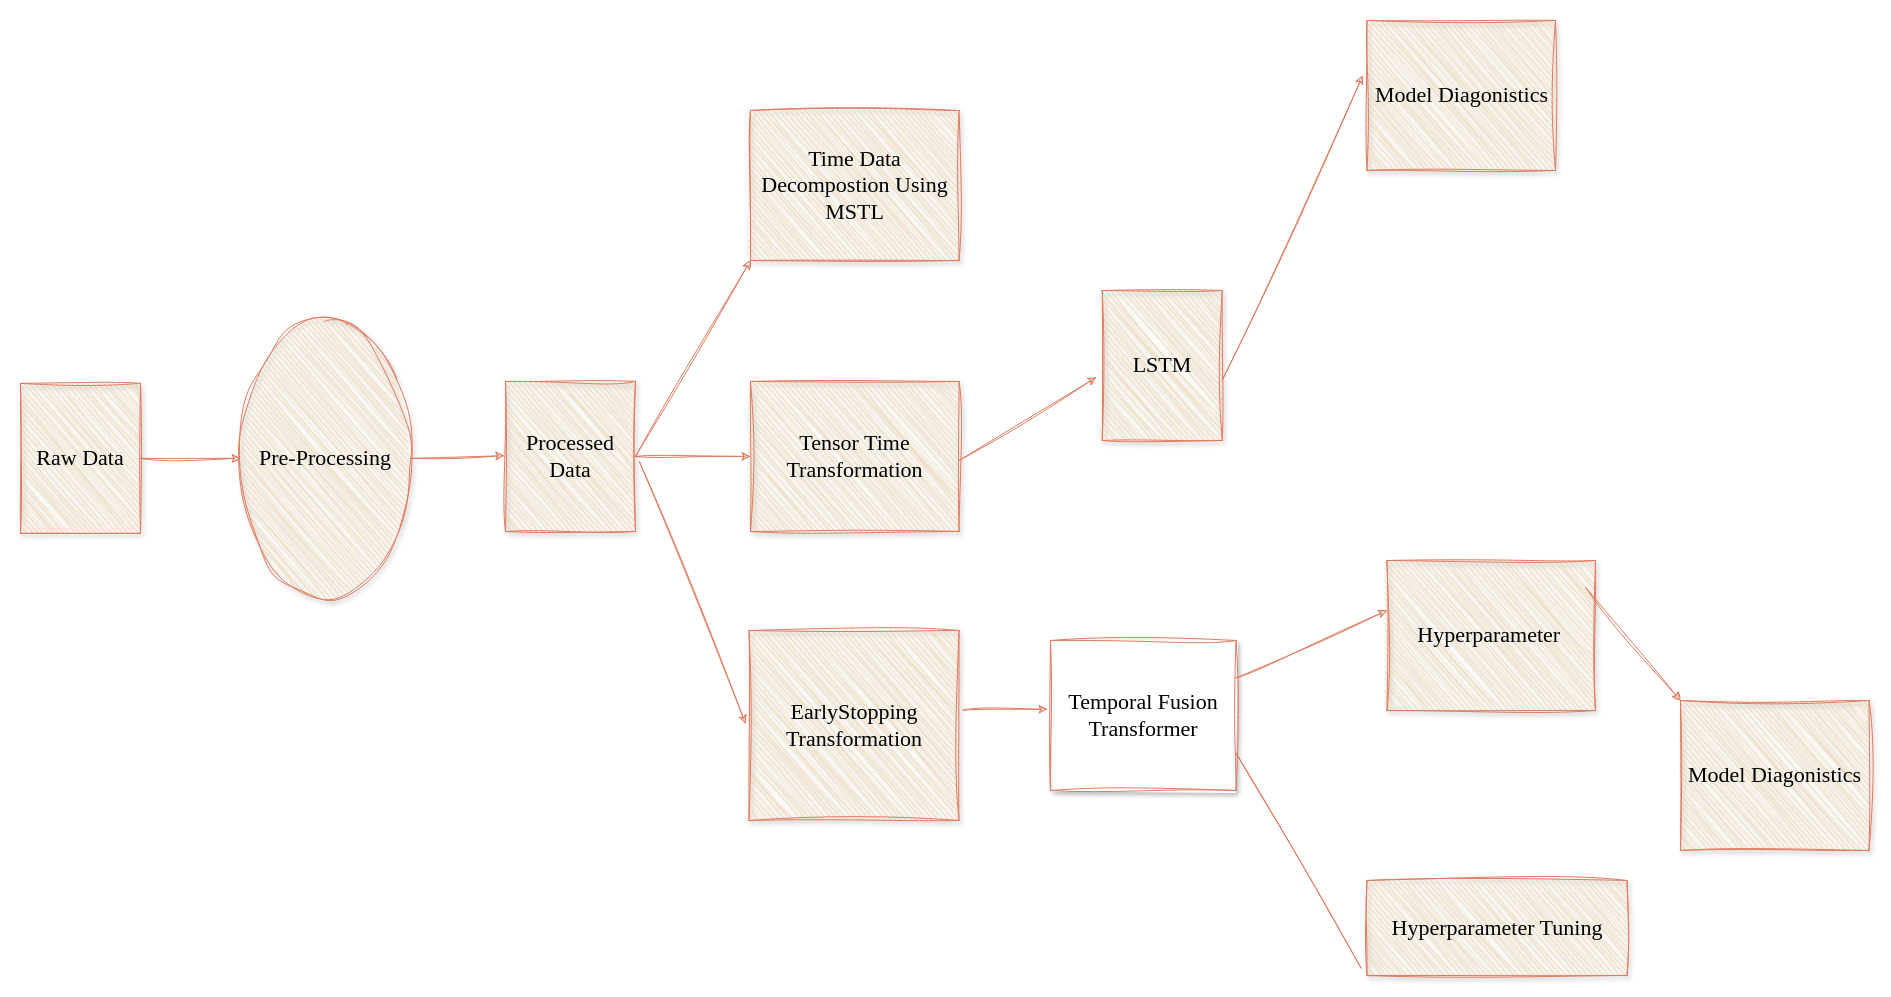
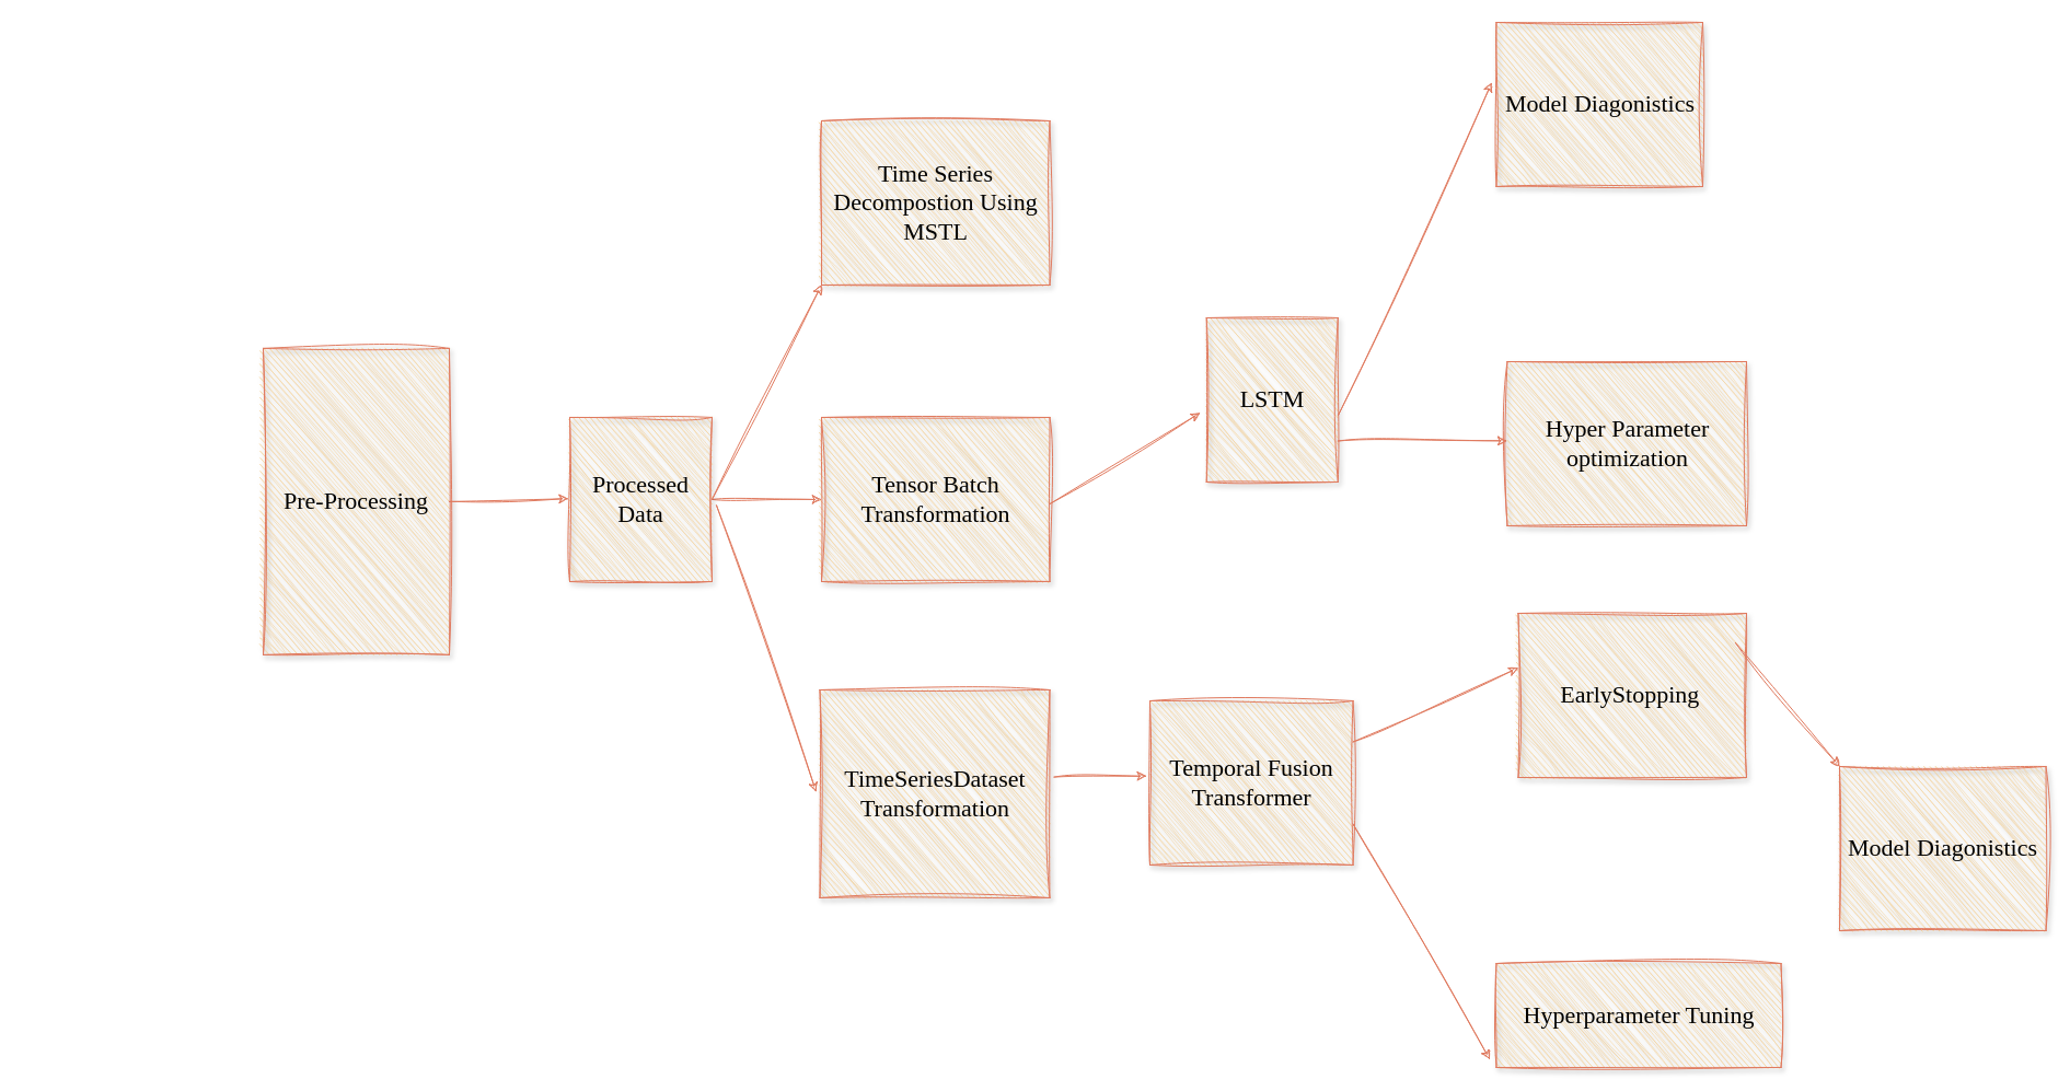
- <mxCell id="7" value="Time Data Decompostion Using MSTL" style="html=1;shadow=1;fillColor=#F2CC8F;strokeColor=#E07A5F;sketch=1;curveFitting=1;jiggle=2;flipH=1;fontFamily=Verdana;fontSize=22;labelBackgroundColor=none;labelBorderColor=none;whiteSpace=wrap;verticalAlign=middle;align=center;" vertex="1" parent="1"><mxGeometry x="750" width="208.5" height="150" as="geometry" y="110" /></mxCell>
+ <mxCell id="7" value="Time Series Decompostion Using MSTL" style="html=1;shadow=1;fillColor=#F2CC8F;strokeColor=#E07A5F;sketch=1;curveFitting=1;jiggle=2;flipH=1;fontFamily=Verdana;fontSize=22;labelBackgroundColor=none;labelBorderColor=none;whiteSpace=wrap;verticalAlign=middle;align=center;" vertex="1" parent="1"><mxGeometry x="750" width="208.5" height="150" as="geometry" y="110" /></mxCell>
+ <mxCell id="20" value="" style="endArrow=classic;html=1;rounded=0;exitX=1;exitY=0.75;exitDx=0;exitDy=0;noEdgeStyle=1;orthogonal=1;strokeColor=#E07A5F;sketch=1;curveFitting=1;jiggle=2;fontFamily=Verdana;fontSize=22;labelBackgroundColor=none;labelBorderColor=none;verticalAlign=middle;align=center;entryX=1.001;entryY=0.482;entryDx=0;entryDy=0;entryPerimeter=0;" edge="1" parent="1" source="10" target="17"><mxGeometry width="50" height="50" relative="1" as="geometry"><mxPoint x="797" y="661" as="sourcePoint" /><mxPoint x="661" y="548" as="targetPoint" /></mxGeometry></mxCell>
+ <mxCell id="17" value="Hyper Parameter optimization" style="html=1;shadow=1;fillColor=#F2CC8F;strokeColor=#E07A5F;sketch=1;curveFitting=1;jiggle=2;flipH=1;fontFamily=Verdana;fontSize=22;labelBackgroundColor=none;labelBorderColor=none;whiteSpace=wrap;verticalAlign=middle;align=center;" vertex="1" parent="1"><mxGeometry x="1376.5" y="330" width="218.5" height="150" as="geometry" /></mxCell>
- <mxCell id="6" value="Processed Data" style="html=1;shadow=1;fillColor=#F2CC8F;strokeColor=#E07A5F;sketch=1;curveFitting=1;jiggle=2;flipH=1;fontFamily=Verdana;fontSize=22;labelBackgroundColor=none;labelBorderColor=none;whiteSpace=wrap;verticalAlign=middle;align=center;" vertex="1" parent="1"><mxGeometry x="505" y="380.96" width="130" height="150" as="geometry" /></mxCell>
+ <mxCell id="6" value="Processed Data" style="html=1;shadow=1;fillColor=#F2CC8F;strokeColor=#E07A5F;sketch=1;curveFitting=1;jiggle=2;flipH=1;fontFamily=Verdana;fontSize=22;labelBackgroundColor=none;labelBorderColor=none;whiteSpace=wrap;verticalAlign=middle;align=center;" vertex="1" parent="1"><mxGeometry x="520" y="380.96" width="130" height="150" as="geometry" /></mxCell>
- <mxCell id="11" value="Tensor Time&#10;Transformation" style="html=1;shadow=1;fillColor=#F2CC8F;strokeColor=#E07A5F;sketch=1;curveFitting=1;jiggle=2;flipH=1;fontFamily=Verdana;fontSize=22;labelBackgroundColor=none;labelBorderColor=none;whiteSpace=wrap;verticalAlign=middle;align=center;" vertex="1" parent="1"><mxGeometry x="750" y="380.96" width="208.5" height="150" as="geometry" /></mxCell>
+ <mxCell id="11" value="Tensor Batch&#10;Transformation" style="html=1;shadow=1;fillColor=#F2CC8F;strokeColor=#E07A5F;sketch=1;curveFitting=1;jiggle=2;flipH=1;fontFamily=Verdana;fontSize=22;labelBackgroundColor=none;labelBorderColor=none;whiteSpace=wrap;verticalAlign=middle;align=center;" vertex="1" parent="1"><mxGeometry x="750" y="380.96" width="208.5" height="150" as="geometry" /></mxCell>
- <mxCell id="4" value="Raw Data" style="html=1;shadow=1;fillColor=#F2CC8F;strokeColor=#E07A5F;sketch=1;curveFitting=1;jiggle=2;flipH=1;fontFamily=Verdana;fontSize=22;labelBackgroundColor=none;labelBorderColor=none;whiteSpace=wrap;verticalAlign=middle;align=center;" vertex="1" parent="1"><mxGeometry y="382.88" width="120" height="150" as="geometry" x="20" /></mxCell>
- <mxCell id="3" value="" style="edgeStyle=elbowEdgeStyle;rounded=0;html=1;startArrow=none;startFill=0;jettySize=auto;orthogonalLoop=1;elbow=vertical;noEdgeStyle=1;orthogonal=1;strokeColor=#E07A5F;sketch=1;curveFitting=1;jiggle=2;fontFamily=Verdana;fontSize=22;labelBackgroundColor=none;labelBorderColor=none;verticalAlign=middle;align=center;" edge="1" parent="1" source="4" target="2"><mxGeometry relative="1" as="geometry" /></mxCell>
- <mxCell id="2" value="Pre-Processing" style="ellipse;html=1;shadow=1;fillColor=#F2CC8F;strokeColor=#E07A5F;sketch=1;curveFitting=1;jiggle=2;flipH=1;fontFamily=Verdana;fontSize=22;labelBackgroundColor=none;labelBorderColor=none;whiteSpace=wrap;verticalAlign=middle;align=center;" vertex="1" parent="1"><mxGeometry x="240" y="317.88" width="170" height="280" as="geometry" /></mxCell>
+ <mxCell id="2" value="Pre-Processing" style="html=1;shadow=1;fillColor=#F2CC8F;strokeColor=#E07A5F;sketch=1;curveFitting=1;jiggle=2;flipH=1;fontFamily=Verdana;fontSize=22;labelBackgroundColor=none;labelBorderColor=none;whiteSpace=wrap;verticalAlign=middle;align=center;" vertex="1" parent="1"><mxGeometry x="240" y="317.88" width="170" height="280" as="geometry" /></mxCell>
- <mxCell id="19" value="Hyperparameter&amp;nbsp;" style="html=1;shadow=1;fillColor=#F2CC8F;strokeColor=#E07A5F;sketch=1;curveFitting=1;jiggle=2;flipH=1;fontFamily=Verdana;fontSize=22;labelBackgroundColor=none;labelBorderColor=none;whiteSpace=wrap;verticalAlign=middle;align=center;" vertex="1" parent="1"><mxGeometry x="1386.5" y="560" width="208.5" height="150" as="geometry" /></mxCell>
+ <mxCell id="19" value="EarlyStopping&amp;nbsp;" style="html=1;shadow=1;fillColor=#F2CC8F;strokeColor=#E07A5F;sketch=1;curveFitting=1;jiggle=2;flipH=1;fontFamily=Verdana;fontSize=22;labelBackgroundColor=none;labelBorderColor=none;whiteSpace=wrap;verticalAlign=middle;align=center;" vertex="1" parent="1"><mxGeometry x="1386.5" y="560" width="208.5" height="150" as="geometry" /></mxCell>
- <mxCell id="15" value="Temporal Fusion Transformer" style="html=1;shadow=1;fillColor=#ffffff;strokeColor=#E07A5F;sketch=1;curveFitting=1;jiggle=2;flipH=1;fontFamily=Verdana;fontSize=22;labelBackgroundColor=none;labelBorderColor=none;whiteSpace=wrap;verticalAlign=middle;align=center;" vertex="1" parent="1"><mxGeometry x="1050" y="639.997" width="185.5" height="150" as="geometry" /></mxCell>
+ <mxCell id="15" value="Temporal Fusion Transformer" style="html=1;shadow=1;fillColor=#F2CC8F;strokeColor=#E07A5F;sketch=1;curveFitting=1;jiggle=2;flipH=1;fontFamily=Verdana;fontSize=22;labelBackgroundColor=none;labelBorderColor=none;whiteSpace=wrap;verticalAlign=middle;align=center;" vertex="1" parent="1"><mxGeometry x="1050" y="639.997" width="185.5" height="150" as="geometry" /></mxCell>
- <mxCell id="13" value="EarlyStopping&#10;Transformation" style="html=1;shadow=1;fillColor=#F2CC8F;strokeColor=#E07A5F;sketch=1;curveFitting=1;jiggle=2;flipH=1;fontFamily=Verdana;fontSize=22;labelBackgroundColor=none;labelBorderColor=none;whiteSpace=wrap;verticalAlign=middle;align=center;" vertex="1" parent="1"><mxGeometry x="748.5" y="630" width="210" height="190" as="geometry" /></mxCell>
+ <mxCell id="13" value="TimeSeriesDataset&#10;Transformation" style="html=1;shadow=1;fillColor=#F2CC8F;strokeColor=#E07A5F;sketch=1;curveFitting=1;jiggle=2;flipH=1;fontFamily=Verdana;fontSize=22;labelBackgroundColor=none;labelBorderColor=none;whiteSpace=wrap;verticalAlign=middle;align=center;" vertex="1" parent="1"><mxGeometry x="748.5" y="630" width="210" height="190" as="geometry" /></mxCell>
- <mxCell id="22" value="" style="endArrow=none;html=1;rounded=0;exitX=1;exitY=0.75;exitDx=0;exitDy=0;entryX=1.023;entryY=0.922;entryDx=0;entryDy=0;noEdgeStyle=1;orthogonal=1;strokeColor=#E07A5F;sketch=1;curveFitting=1;jiggle=2;fontFamily=Verdana;fontSize=22;labelBackgroundColor=none;labelBorderColor=none;entryPerimeter=0;verticalAlign=middle;align=center;" edge="1" parent="1" source="15" target="18"><mxGeometry width="50" height="50" relative="1" as="geometry"><mxPoint x="1074.5" y="798" as="sourcePoint" /><mxPoint x="974.5" y="788" as="targetPoint" /></mxGeometry></mxCell>
+ <mxCell id="22" value="" style="endArrow=classic;html=1;rounded=0;exitX=1;exitY=0.75;exitDx=0;exitDy=0;entryX=1.023;entryY=0.922;entryDx=0;entryDy=0;noEdgeStyle=1;orthogonal=1;strokeColor=#E07A5F;sketch=1;curveFitting=1;jiggle=2;fontFamily=Verdana;fontSize=22;labelBackgroundColor=none;labelBorderColor=none;entryPerimeter=0;verticalAlign=middle;align=center;" edge="1" parent="1" source="15" target="18"><mxGeometry width="50" height="50" relative="1" as="geometry"><mxPoint x="1074.5" y="798" as="sourcePoint" /><mxPoint x="974.5" y="788" as="targetPoint" /></mxGeometry></mxCell>
